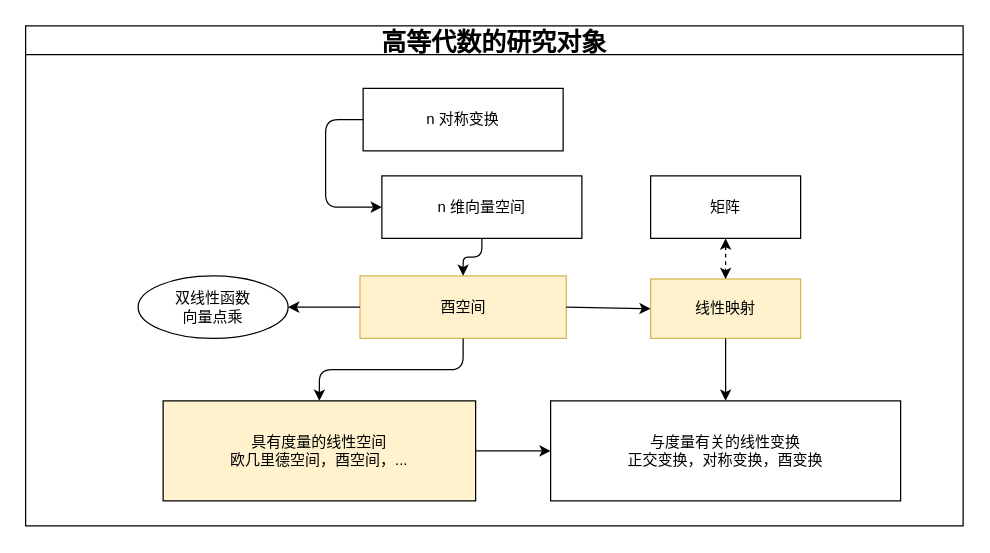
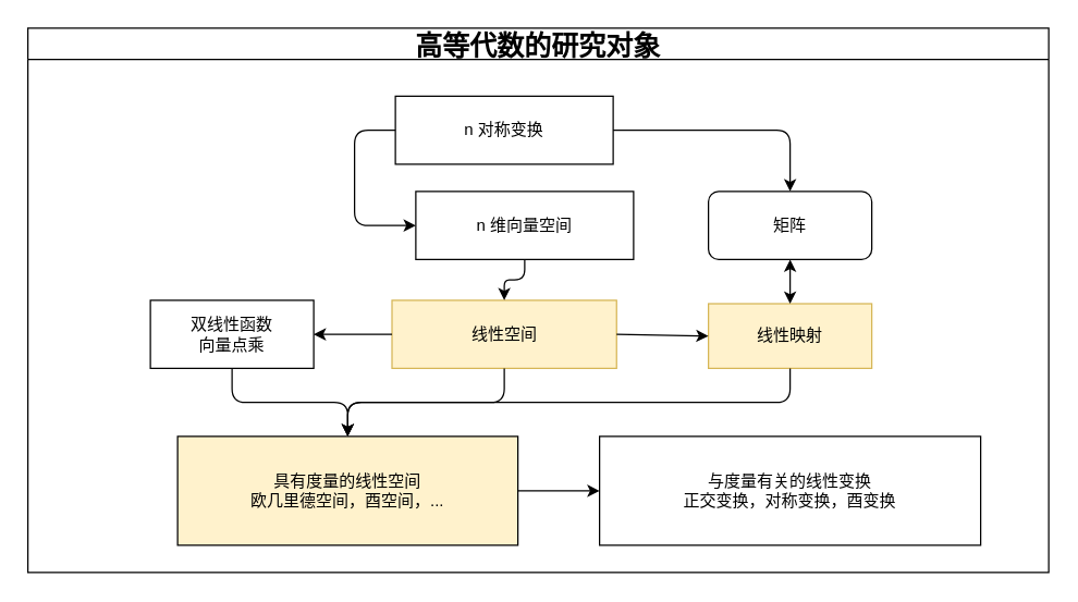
+ <mxCell id="10" style="edgeStyle=orthogonalEdgeStyle;html=1;exitX=1;exitY=0.5;exitDx=0;exitDy=0;entryX=0.5;entryY=0;entryDx=0;entryDy=0;" edge="1" parent="3" source="4" target="9"><mxGeometry relative="1" as="geometry" /></mxCell>
- <mxCell id="9" value="矩阵" style="rounded=0;whiteSpace=wrap;html=1;" vertex="1" parent="3"><mxGeometry x="480" y="80" width="120" height="50" as="geometry" /></mxCell>
+ <mxCell id="9" value="矩阵" style="whiteSpace=wrap;html=1;rounded=1;" vertex="1" parent="3"><mxGeometry x="480" y="80" width="120" height="50" as="geometry" /></mxCell>
- <mxCell id="13" value="" style="edgeStyle=none;html=1;startArrow=classic;startFill=1;dashed=1;" edge="1" parent="3" source="9" target="11"><mxGeometry relative="1" as="geometry" /></mxCell>
+ <mxCell id="13" value="" style="edgeStyle=none;html=1;startArrow=classic;startFill=1;" edge="1" parent="3" source="9" target="11"><mxGeometry relative="1" as="geometry" /></mxCell>
- <mxCell id="14" value="双线性函数&lt;br&gt;向量点乘" style="ellipse;whiteSpace=wrap;html=1;" vertex="1" parent="3"><mxGeometry x="70" y="160" width="120" height="50" as="geometry" /></mxCell>
+ <mxCell id="14" value="双线性函数&lt;br&gt;向量点乘" style="whiteSpace=wrap;html=1;rounded=0;" vertex="1" parent="3"><mxGeometry x="70" y="160" width="120" height="50" as="geometry" /></mxCell>
- <mxCell id="7" value="酉空间" style="rounded=0;whiteSpace=wrap;html=1;fillColor=#fff2cc;strokeColor=#d6b656;" vertex="1" parent="3"><mxGeometry x="247.5" y="160" width="165" height="50" as="geometry" /></mxCell>
+ <mxCell id="7" value="线性空间" style="rounded=0;whiteSpace=wrap;html=1;fillColor=#fff2cc;strokeColor=#d6b656;" vertex="1" parent="3"><mxGeometry x="247.5" y="160" width="165" height="50" as="geometry" /></mxCell>
+ <mxCell id="18" style="edgeStyle=orthogonalEdgeStyle;html=1;exitX=0.5;exitY=1;exitDx=0;exitDy=0;" edge="1" parent="3" source="14" target="16"><mxGeometry relative="1" as="geometry" /></mxCell>
- <mxCell id="20" style="edgeStyle=orthogonalEdgeStyle;html=1;exitX=0.5;exitY=1;exitDx=0;exitDy=0;startArrow=none;startFill=0;" edge="1" parent="3" source="11" target="19"><mxGeometry relative="1" as="geometry" /></mxCell>
+ <mxCell id="20" style="edgeStyle=orthogonalEdgeStyle;html=1;exitX=0.5;exitY=1;exitDx=0;exitDy=0;startArrow=none;startFill=0;" edge="1" parent="3" source="11" target="16"><mxGeometry relative="1" as="geometry" /></mxCell>
